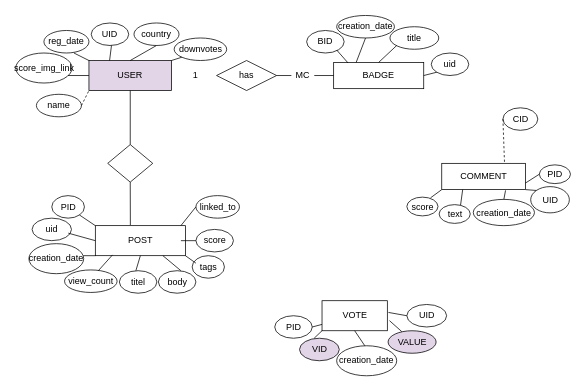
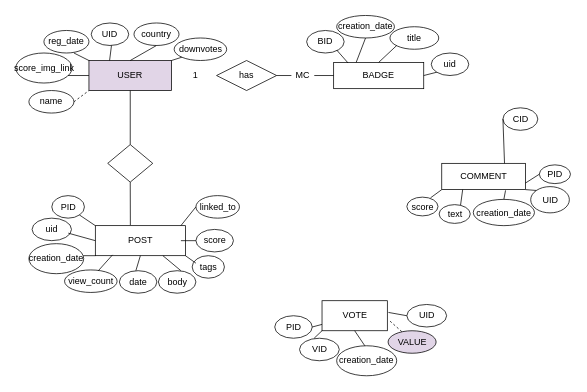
- <mxCell id="4" value="&lt;div&gt;name&lt;/div&gt;" style="ellipse;whiteSpace=wrap;html=1;" parent="1" vertex="1"><mxGeometry x="48" y="125" width="60" height="30" as="geometry" /></mxCell>
+ <mxCell id="4" value="&lt;div&gt;name&lt;/div&gt;" style="ellipse;whiteSpace=wrap;html=1;" parent="1" vertex="1"><mxGeometry x="38" y="120" width="60" height="30" as="geometry" /></mxCell>
- <mxCell id="60" value="" style="endArrow=none;html=1;rounded=0;entryX=0.75;entryY=0;entryDx=0;entryDy=0;exitX=0;exitY=0.5;exitDx=0;exitDy=0;dashed=1;" edge="1" parent="1" source="25" target="24"><mxGeometry width="50" height="50" relative="1" as="geometry"><mxPoint x="703" y="193" as="sourcePoint" /><mxPoint x="753" y="143" as="targetPoint" /></mxGeometry></mxCell>
+ <mxCell id="60" value="" style="endArrow=none;html=1;rounded=0;entryX=0.75;entryY=0;entryDx=0;entryDy=0;exitX=0;exitY=0.5;exitDx=0;exitDy=0;" edge="1" parent="1" source="25" target="24"><mxGeometry width="50" height="50" relative="1" as="geometry"><mxPoint x="703" y="193" as="sourcePoint" /><mxPoint x="753" y="143" as="targetPoint" /></mxGeometry></mxCell>
- <mxCell id="16" value="titel" style="ellipse;whiteSpace=wrap;html=1;" parent="1" vertex="1"><mxGeometry x="158.5" y="360" width="50" height="30" as="geometry" /></mxCell>
+ <mxCell id="16" value="date" style="ellipse;whiteSpace=wrap;html=1;" parent="1" vertex="1"><mxGeometry x="158.5" y="360" width="50" height="30" as="geometry" /></mxCell>
- <mxCell id="72" value="" style="endArrow=none;html=1;rounded=0;entryX=1.033;entryY=0.664;entryDx=0;entryDy=0;entryPerimeter=0;exitX=0.286;exitY=0.04;exitDx=0;exitDy=0;exitPerimeter=0;" edge="1" parent="1" source="65" target="64"><mxGeometry width="50" height="50" relative="1" as="geometry"><mxPoint x="525.5" y="450" as="sourcePoint" /><mxPoint x="575.5" y="400" as="targetPoint" /></mxGeometry></mxCell>
+ <mxCell id="72" value="" style="endArrow=none;html=1;rounded=0;entryX=1.033;entryY=0.664;entryDx=0;entryDy=0;entryPerimeter=0;exitX=0.286;exitY=0.04;exitDx=0;exitDy=0;exitPerimeter=0;dashed=1;" edge="1" parent="1" source="65" target="64"><mxGeometry width="50" height="50" relative="1" as="geometry"><mxPoint x="525.5" y="450" as="sourcePoint" /><mxPoint x="575.5" y="400" as="targetPoint" /></mxGeometry></mxCell>
- <mxCell id="68" value="VID" style="ellipse;whiteSpace=wrap;html=1;fillColor=#e1d5e7;" vertex="1" parent="1"><mxGeometry x="398.5" y="450" width="53" height="30" as="geometry" /></mxCell>
+ <mxCell id="68" value="VID" style="ellipse;whiteSpace=wrap;html=1;" vertex="1" parent="1"><mxGeometry x="398.5" y="450" width="53" height="30" as="geometry" /></mxCell>
